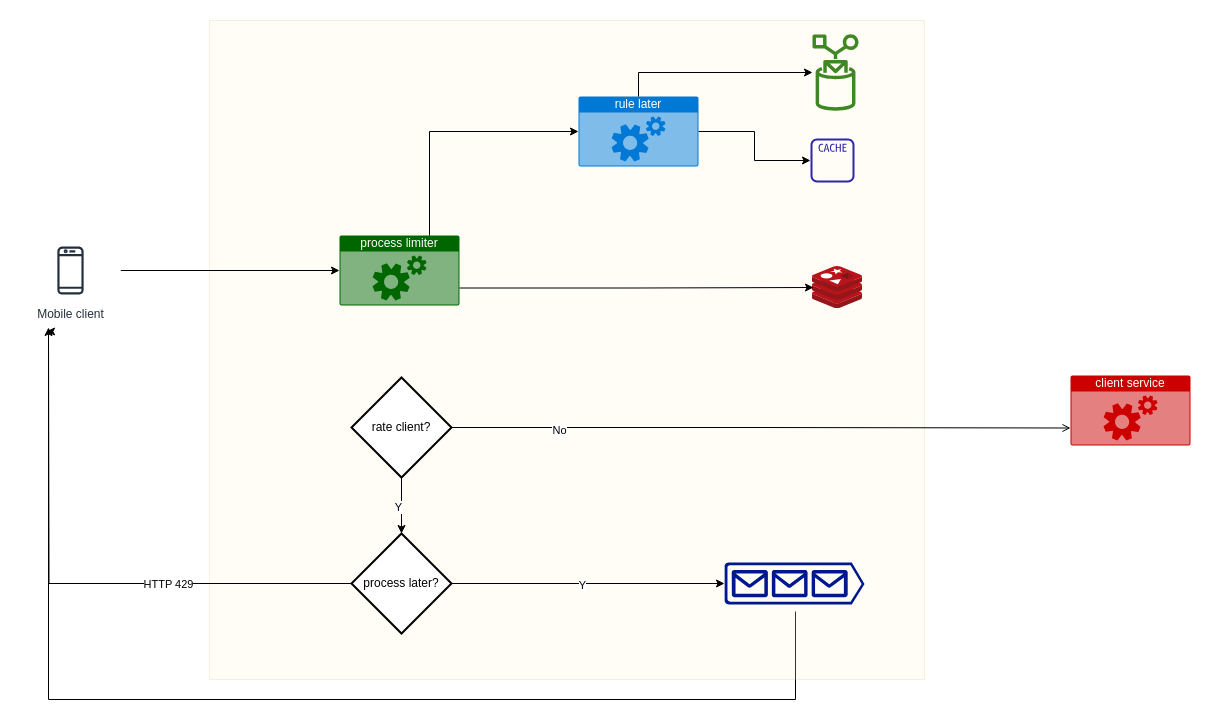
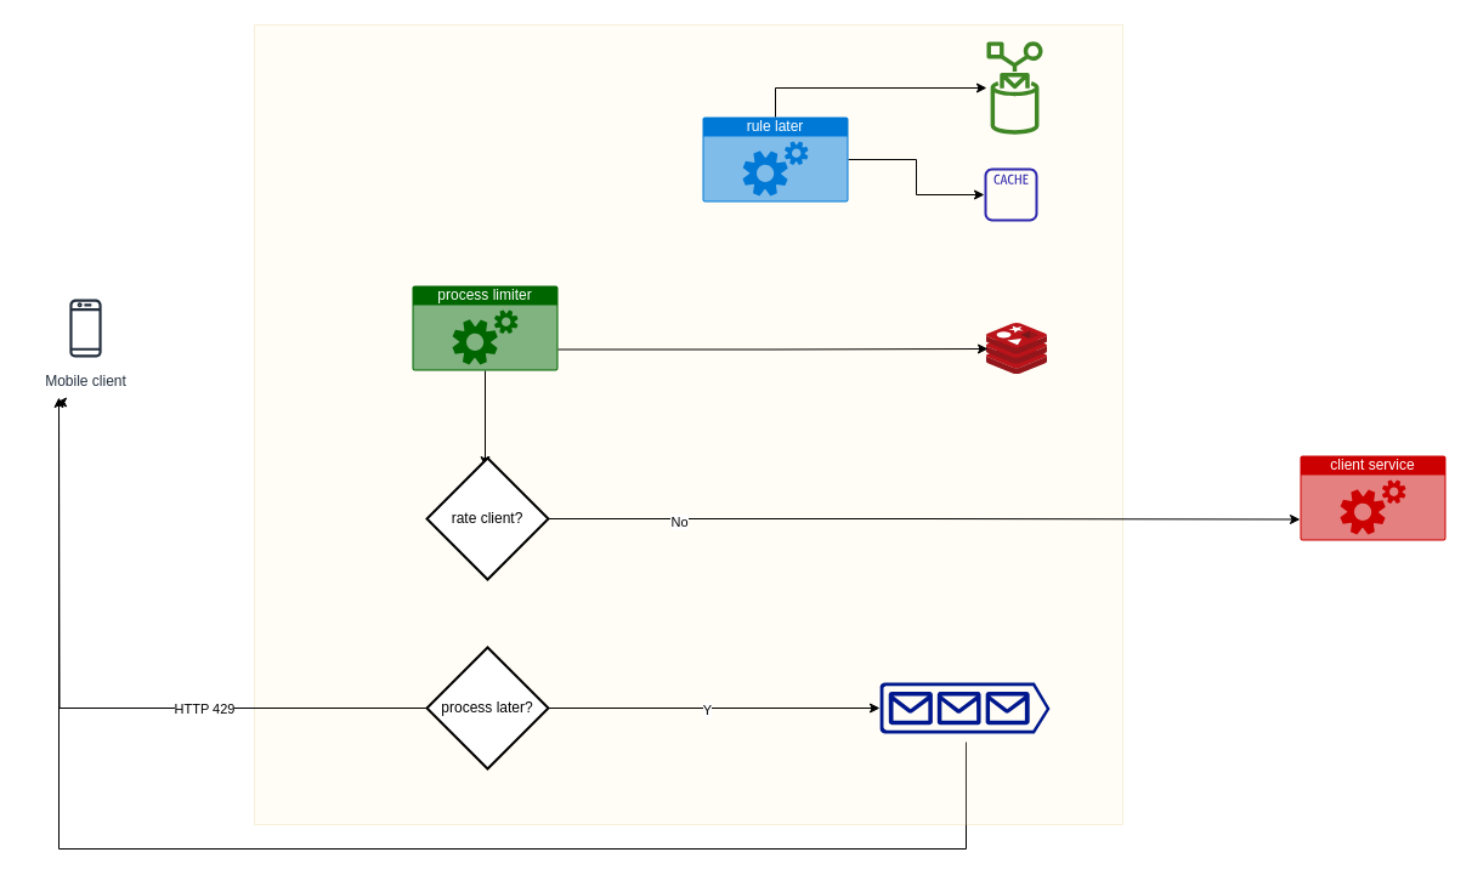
- <mxCell id="15" style="edgeStyle=orthogonalEdgeStyle;rounded=0;orthogonalLoop=1;jettySize=auto;html=1;entryX=0;entryY=0.5;entryDx=0;entryDy=0;entryPerimeter=0;exitX=0.75;exitY=0;exitDx=0;exitDy=0;exitPerimeter=0;" parent="1" source="11" target="13" edge="1"><mxGeometry relative="1" as="geometry"><mxPoint x="90" y="206" as="sourcePoint" /><mxPoint x="349" y="206" as="targetPoint" /></mxGeometry></mxCell>
- <mxCell id="9" style="edgeStyle=orthogonalEdgeStyle;rounded=0;orthogonalLoop=1;jettySize=auto;html=1;entryX=0;entryY=0.5;entryDx=0;entryDy=0;entryPerimeter=0;" parent="1" source="14" target="11" edge="1"><mxGeometry relative="1" as="geometry"><mxPoint x="211" y="346" as="sourcePoint" /></mxGeometry></mxCell>
+ <mxCell id="10" style="edgeStyle=orthogonalEdgeStyle;rounded=0;orthogonalLoop=1;jettySize=auto;html=1;exitX=0.5;exitY=1;exitDx=0;exitDy=0;exitPerimeter=0;entryX=0.48;entryY=0.07;entryDx=0;entryDy=0;entryPerimeter=0;" parent="1" source="11" target="21" edge="1"><mxGeometry relative="1" as="geometry" /></mxCell>
- <mxCell id="17" style="edgeStyle=orthogonalEdgeStyle;rounded=0;orthogonalLoop=1;jettySize=auto;html=1;exitX=1;exitY=0.5;exitDx=0;exitDy=0;exitPerimeter=0;entryX=0;entryY=0.75;entryDx=0;entryDy=0;entryPerimeter=0;endArrow=open;" parent="1" source="21" target="6" edge="1"><mxGeometry relative="1" as="geometry" /></mxCell>
+ <mxCell id="17" style="edgeStyle=orthogonalEdgeStyle;rounded=0;orthogonalLoop=1;jettySize=auto;html=1;exitX=1;exitY=0.5;exitDx=0;exitDy=0;exitPerimeter=0;entryX=0;entryY=0.75;entryDx=0;entryDy=0;entryPerimeter=0;" parent="1" source="21" target="6" edge="1"><mxGeometry relative="1" as="geometry" /></mxCell>
- <mxCell id="19" value="" style="edgeStyle=orthogonalEdgeStyle;rounded=0;orthogonalLoop=1;jettySize=auto;html=1;" parent="1" source="21" target="27" edge="1"><mxGeometry relative="1" as="geometry" /></mxCell>
- <mxCell id="20" value="&lt;div&gt;Y&lt;/div&gt;" style="edgeLabel;html=1;align=center;verticalAlign=middle;resizable=0;points=[];" parent="19" vertex="1" connectable="0"><mxGeometry x="0.019" y="-4" relative="1" as="geometry"><mxPoint as="offset" /></mxGeometry></mxCell>
